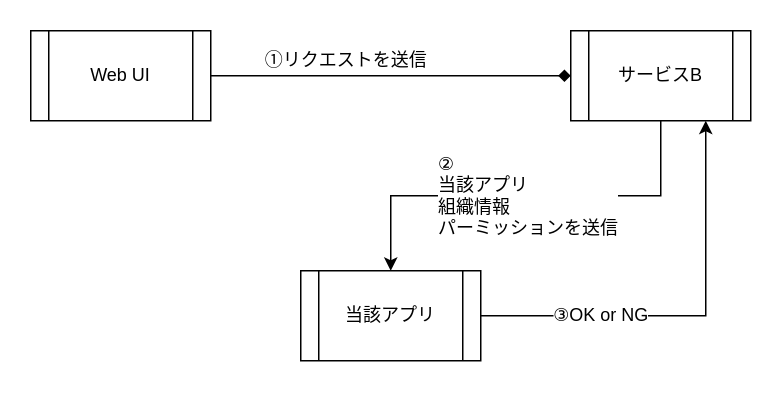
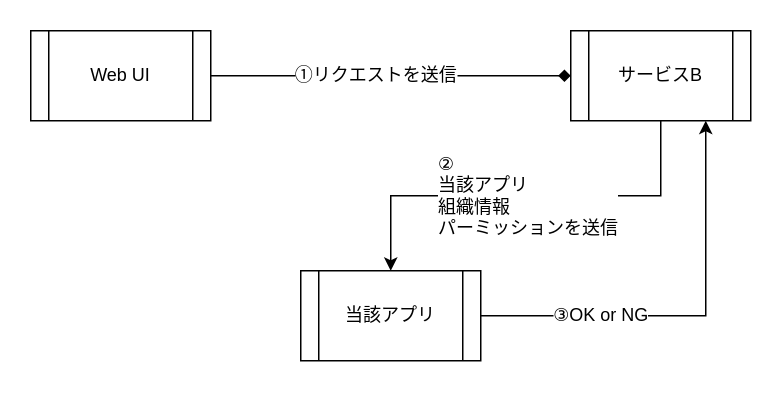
- <mxCell id="8" value="①リクエストを送信" style="text;html=1;align=center;verticalAlign=middle;resizable=0;points=[];autosize=1;strokeColor=none;fontColor=#000000;labelBackgroundColor=#FFFFFF;" parent="1" vertex="1"><mxGeometry x="170" y="30" width="120" height="20" as="geometry" /></mxCell>
+ <mxCell id="8" value="①リクエストを送信" style="text;html=1;align=center;verticalAlign=middle;resizable=0;points=[];autosize=1;strokeColor=none;fontColor=#000000;labelBackgroundColor=#FFFFFF;" parent="1" vertex="1"><mxGeometry x="190" y="40" width="120" height="20" as="geometry" /></mxCell>
